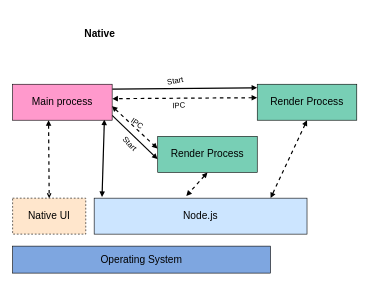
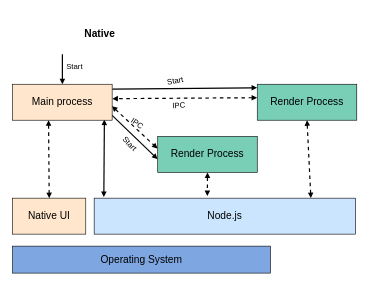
+ <mxCell id="2" style="edgeStyle=none;orthogonalLoop=1;jettySize=auto;html=1;exitX=0.5;exitY=1;exitDx=0;exitDy=0;entryX=0.5;entryY=0;entryDx=0;entryDy=0;startArrow=none;startFill=0;startSize=4;endArrow=block;endFill=1;endSize=4;strokeWidth=2;fontSize=13;" edge="1" parent="1" source="4" target="13"><mxGeometry relative="1" as="geometry" /></mxCell>
+ <mxCell id="3" value="&lt;font style=&quot;font-size: 13px;&quot;&gt;Start&lt;/font&gt;" style="edgeLabel;html=1;align=center;verticalAlign=middle;resizable=0;points=[];fontSize=13;rotation=0;labelBackgroundColor=none;fontStyle=0" vertex="1" connectable="0" parent="2"><mxGeometry x="0.363" y="2" relative="1" as="geometry"><mxPoint x="17" y="-14.29" as="offset" /></mxGeometry></mxCell>
- <mxCell id="13" value="&lt;span style=&quot;font-size: 17px&quot;&gt;Main process&lt;br&gt;&lt;/span&gt;" style="whiteSpace=wrap;html=1;strokeWidth=1;fillColor=#FF99CC;shadow=0;" vertex="1" parent="1"><mxGeometry x="20" y="140" width="166" height="60" as="geometry" /></mxCell>
+ <mxCell id="13" value="&lt;span style=&quot;font-size: 17px&quot;&gt;Main process&lt;br&gt;&lt;/span&gt;" style="whiteSpace=wrap;html=1;strokeWidth=1;fillColor=#ffe6cc;shadow=0;" vertex="1" parent="1"><mxGeometry x="20" y="140" width="166" height="60" as="geometry" /></mxCell>
- <mxCell id="7" style="edgeStyle=none;orthogonalLoop=1;jettySize=auto;html=1;exitX=0.361;exitY=1;exitDx=0;exitDy=0;entryX=0.5;entryY=0;entryDx=0;entryDy=0;startArrow=block;startFill=1;startSize=4;endArrow=open;endFill=1;endSize=4;strokeWidth=2;fontSize=11;exitPerimeter=0;dashed=1;" edge="1" parent="1" source="13" target="20"><mxGeometry relative="1" as="geometry" /></mxCell>
+ <mxCell id="7" style="edgeStyle=none;orthogonalLoop=1;jettySize=auto;html=1;exitX=0.361;exitY=1;exitDx=0;exitDy=0;entryX=0.5;entryY=0;entryDx=0;entryDy=0;startArrow=block;startFill=1;startSize=4;endArrow=block;endFill=1;endSize=4;strokeWidth=2;fontSize=11;exitPerimeter=0;dashed=1;" edge="1" parent="1" source="13" target="20"><mxGeometry relative="1" as="geometry" /></mxCell>
- <mxCell id="20" value="&lt;span style=&quot;font-size: 17px&quot;&gt;Native UI&lt;br&gt;&lt;/span&gt;" style="whiteSpace=wrap;html=1;strokeWidth=1;shadow=0;fillColor=#FFE6CC;dashed=1;" vertex="1" parent="1"><mxGeometry x="20" y="330" width="122" height="60" as="geometry" /></mxCell>
+ <mxCell id="20" value="&lt;span style=&quot;font-size: 17px&quot;&gt;Native UI&lt;br&gt;&lt;/span&gt;" style="whiteSpace=wrap;html=1;strokeWidth=1;shadow=0;fillColor=#FFE6CC;" vertex="1" parent="1"><mxGeometry x="20" y="330" width="122" height="60" as="geometry" /></mxCell>
- <mxCell id="21" value="&lt;span style=&quot;font-size: 17px&quot;&gt;Node.js&lt;br&gt;&lt;/span&gt;" style="whiteSpace=wrap;html=1;strokeWidth=1;shadow=0;fillColor=#CCE5FF;" vertex="1" parent="1"><mxGeometry x="156" y="330" width="355" height="60" as="geometry" /></mxCell>
+ <mxCell id="21" value="&lt;span style=&quot;font-size: 17px&quot;&gt;Node.js&lt;br&gt;&lt;/span&gt;" style="whiteSpace=wrap;html=1;strokeWidth=1;shadow=0;fillColor=#CCE5FF;" vertex="1" parent="1"><mxGeometry x="156" y="330" width="436" height="60" as="geometry" /></mxCell>
